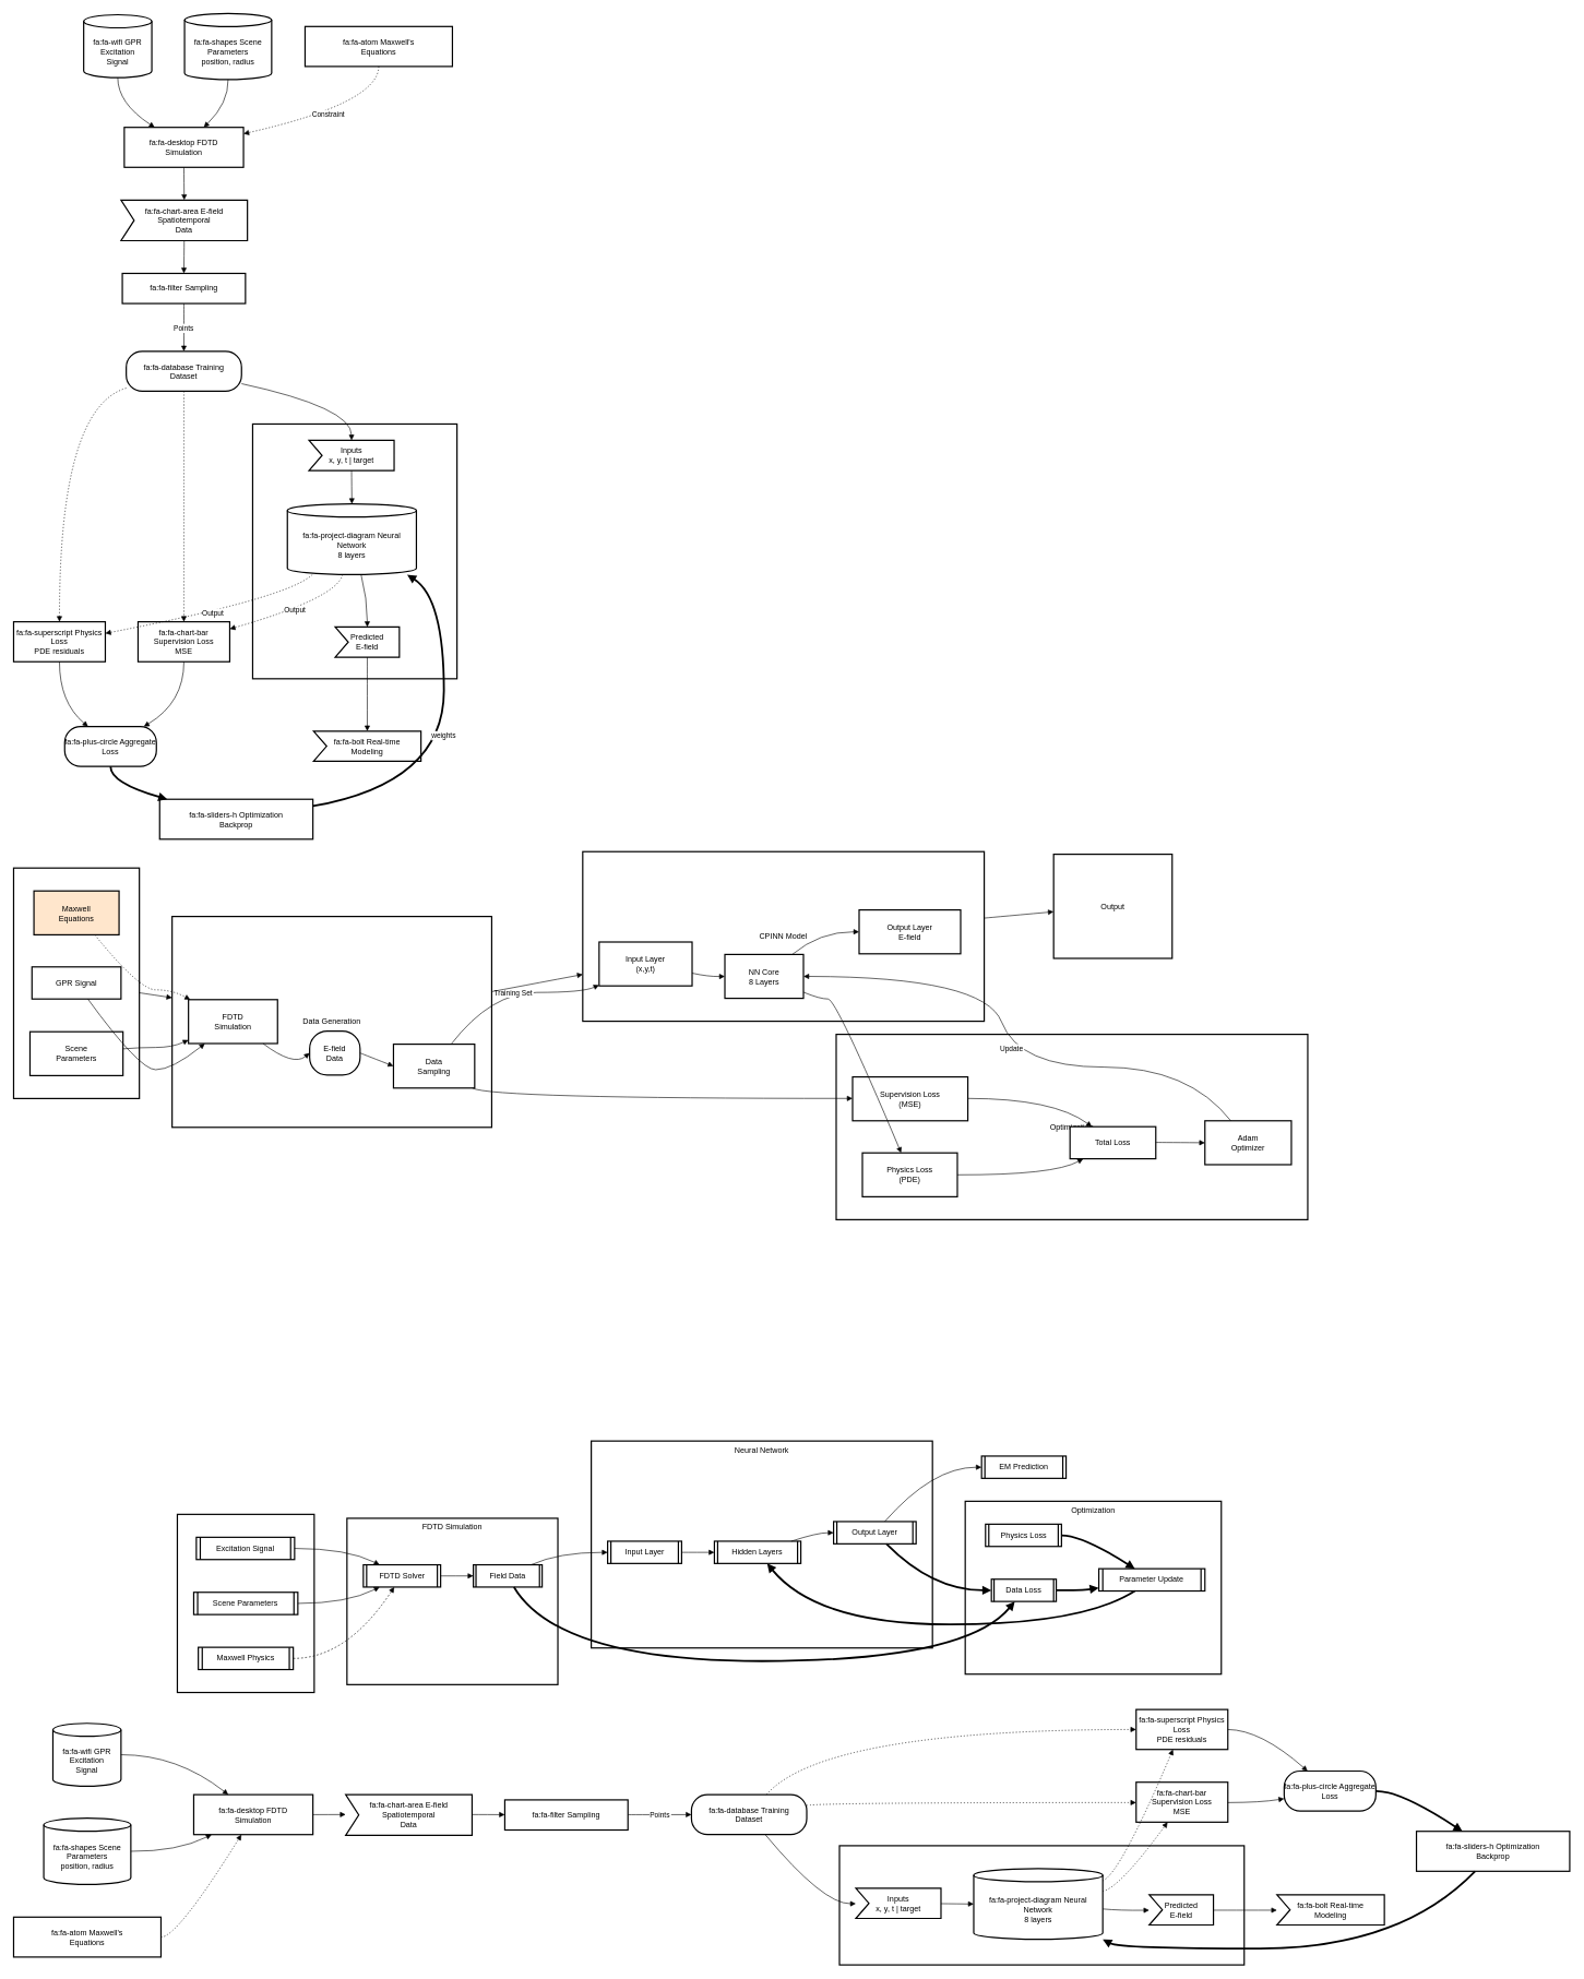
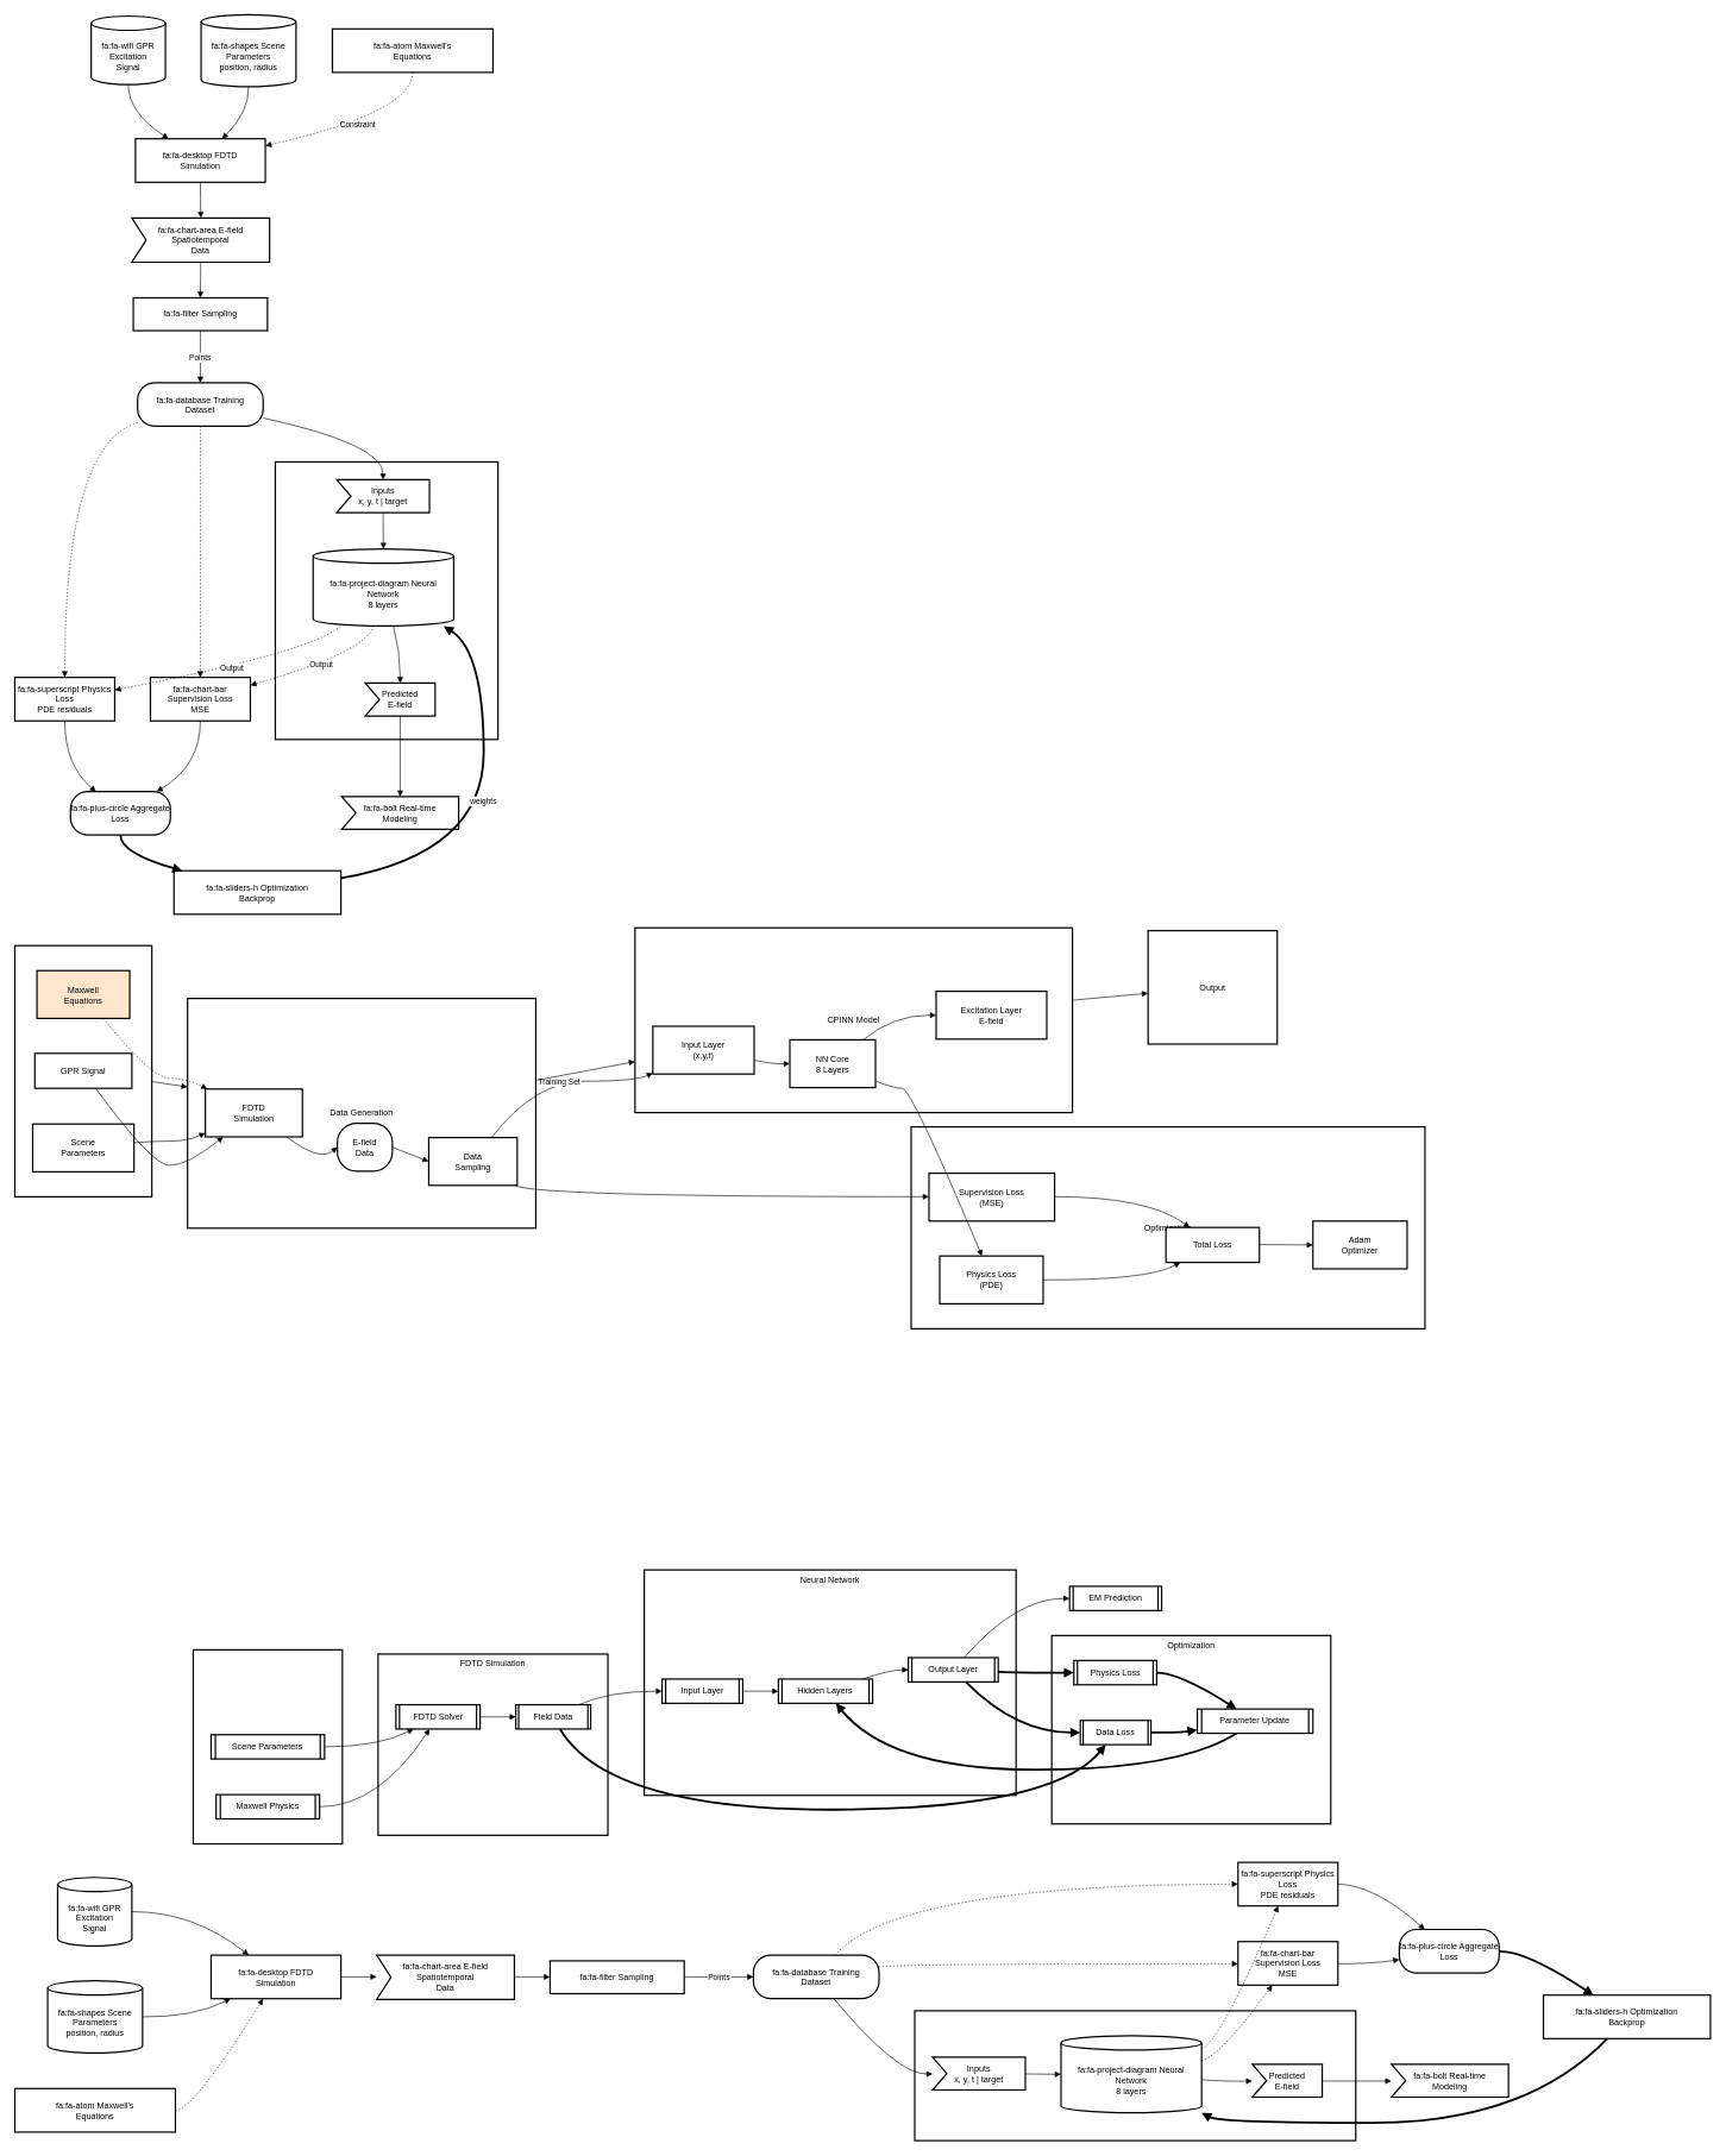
- <mxCell id="49" value="Output Layer&#10;E-field" style="whiteSpace=wrap;strokeWidth=2;" vertex="1" parent="1"><mxGeometry x="1311" y="1389" width="155" height="67" as="geometry" /></mxCell>
+ <mxCell id="49" value="Excitation Layer&#10;E-field" style="whiteSpace=wrap;strokeWidth=2;" vertex="1" parent="1"><mxGeometry x="1311" y="1389" width="155" height="67" as="geometry" /></mxCell>
- <mxCell id="67" value="Update" style="curved=1;startArrow=none;endArrow=block;exitX=0.3;exitY=0;entryX=1;entryY=0.5;rounded=0;" edge="1" parent="1" source="53" target="48"><mxGeometry relative="1" as="geometry"><Array as="points"><mxPoint x="1814" y="1629" /><mxPoint x="1555" y="1629" /><mxPoint x="1502" y="1491" /></Array></mxGeometry></mxCell>
+ <mxCell id="98" value="" style="curved=1;startArrow=none;endArrow=block;strokeWidth=3;exitX=1;exitY=0.58;entryX=0;entryY=0.5;rounded=0;" edge="1" parent="1" source="82" target="83"><mxGeometry relative="1" as="geometry"><Array as="points"><mxPoint x="1423" y="2344" /></Array></mxGeometry></mxCell>
- <mxCell id="75" value="Excitation Signal" style="strokeWidth=2;shape=process;whiteSpace=wrap;size=0.04;" vertex="1" parent="1"><mxGeometry x="299" y="2347" width="150" height="34" as="geometry" /></mxCell>
- <mxCell id="92" value="" style="curved=1;startArrow=none;endArrow=block;exitX=1;exitY=0.5;entryX=0.21;entryY=0;rounded=0;" edge="1" parent="1" source="75" target="78"><mxGeometry relative="1" as="geometry"><Array as="points"><mxPoint x="529" y="2364" /></Array></mxGeometry></mxCell>
- <mxCell id="94" value="" style="curved=1;startArrow=none;endArrow=block;exitX=1;exitY=0.5;entryX=0.4;entryY=1;rounded=0;dashed=1;" edge="1" parent="1" source="77" target="78"><mxGeometry relative="1" as="geometry"><Array as="points"><mxPoint x="529" y="2532" /></Array></mxGeometry></mxCell>
+ <mxCell id="94" value="" style="curved=1;startArrow=none;endArrow=block;exitX=1;exitY=0.5;entryX=0.4;entryY=1;rounded=0;" edge="1" parent="1" source="77" target="78"><mxGeometry relative="1" as="geometry"><Array as="points"><mxPoint x="529" y="2532" /></Array></mxGeometry></mxCell>
